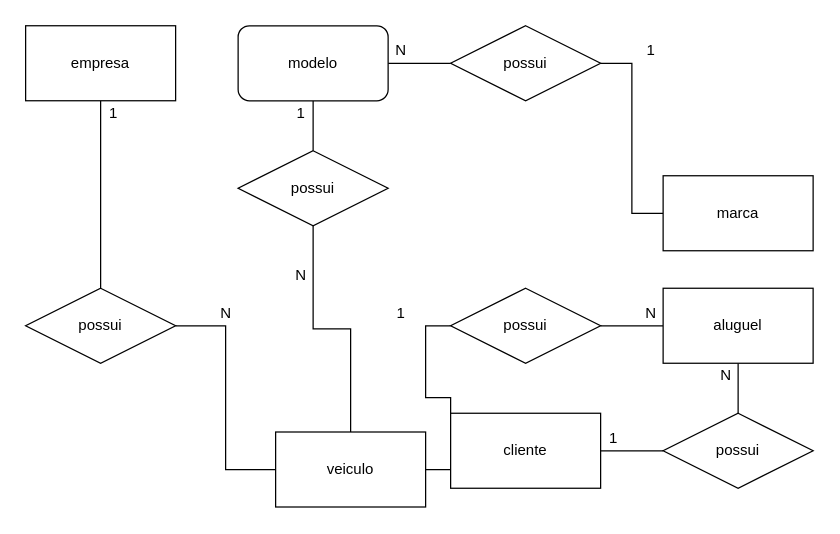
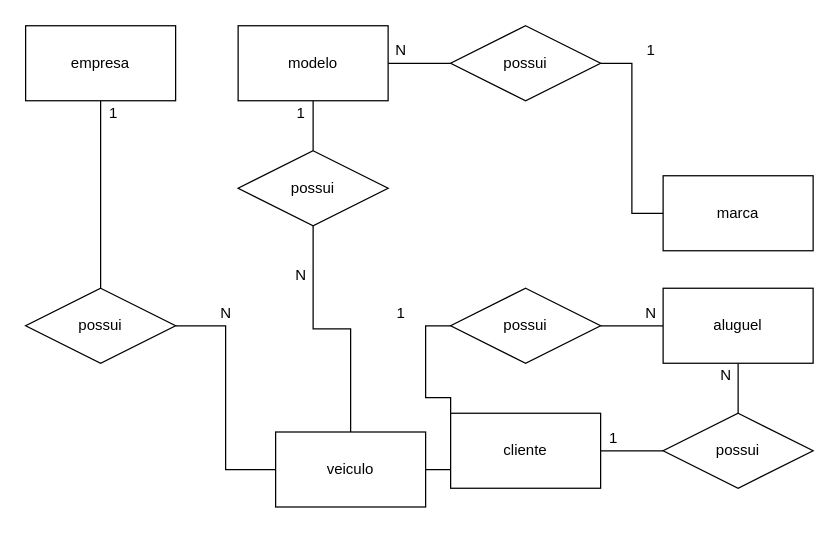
- <mxCell id="12" value="modelo" style="whiteSpace=wrap;html=1;rounded=1;" vertex="1" parent="1"><mxGeometry x="190" y="20" width="120" height="60" as="geometry" /></mxCell>
+ <mxCell id="12" value="modelo" style="whiteSpace=wrap;html=1;" vertex="1" parent="1"><mxGeometry x="190" y="20" width="120" height="60" as="geometry" /></mxCell>
